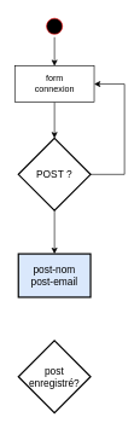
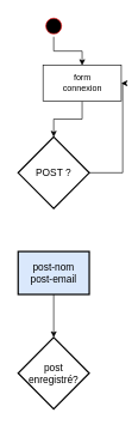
- <mxCell id="3" value="form&lt;br&gt;connexion" style="html=1;" vertex="1" parent="1"><mxGeometry x="20" y="90" width="110" height="50" as="geometry" /></mxCell>
+ <mxCell id="3" value="form&lt;br&gt;connexion" style="html=1;" vertex="1" parent="1"><mxGeometry x="60" y="90" width="110" height="50" as="geometry" /></mxCell>
- <mxCell id="7" value="" style="edgeStyle=orthogonalEdgeStyle;rounded=0;orthogonalLoop=1;jettySize=auto;html=1;" edge="1" parent="1" source="8" target="10"><mxGeometry relative="1" as="geometry" /></mxCell>
+ <mxCell id="9" value="" style="edgeStyle=orthogonalEdgeStyle;rounded=0;orthogonalLoop=1;jettySize=auto;html=1;" edge="1" parent="1" source="10" target="11"><mxGeometry relative="1" as="geometry" /></mxCell>
